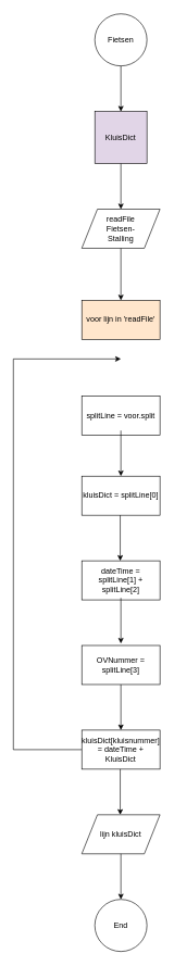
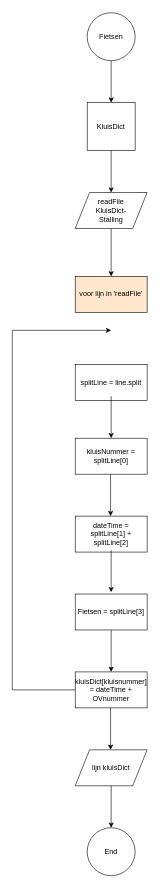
- <mxCell id="4" value="KluisDict" style="whiteSpace=wrap;html=1;aspect=fixed;fillColor=#e1d5e7;" parent="1" vertex="1"><mxGeometry x="145" y="170" width="80" height="80" as="geometry" /></mxCell>
+ <mxCell id="4" value="KluisDict" style="whiteSpace=wrap;html=1;aspect=fixed;" parent="1" vertex="1"><mxGeometry x="145" y="170" width="80" height="80" as="geometry" /></mxCell>
- <mxCell id="5" value="&lt;div&gt;readFile &lt;br&gt;&lt;/div&gt;&lt;div&gt;Fietsen-&lt;/div&gt;&lt;div&gt;Stalling&lt;br&gt;&lt;/div&gt;" style="shape=parallelogram;perimeter=parallelogramPerimeter;whiteSpace=wrap;html=1;" parent="1" vertex="1"><mxGeometry x="125" y="320" width="120" height="60" as="geometry" /></mxCell>
+ <mxCell id="5" value="&lt;div&gt;readFile &lt;br&gt;&lt;/div&gt;&lt;div&gt;KluisDict-&lt;/div&gt;&lt;div&gt;Stalling&lt;br&gt;&lt;/div&gt;" style="shape=parallelogram;perimeter=parallelogramPerimeter;whiteSpace=wrap;html=1;" parent="1" vertex="1"><mxGeometry x="125" y="320" width="120" height="60" as="geometry" /></mxCell>
- <mxCell id="8" value="splitLine = voor.split" style="rounded=0;whiteSpace=wrap;html=1;" parent="1" vertex="1"><mxGeometry x="125" y="607" width="120" height="60" as="geometry" /></mxCell>
+ <mxCell id="8" value="splitLine = line.split" style="rounded=0;whiteSpace=wrap;html=1;" parent="1" vertex="1"><mxGeometry x="125" y="607" width="120" height="60" as="geometry" /></mxCell>
- <mxCell id="10" value="kluisDict = splitLine[0]" style="rounded=0;whiteSpace=wrap;html=1;" parent="1" vertex="1"><mxGeometry x="125" y="730" width="120" height="60" as="geometry" /></mxCell>
+ <mxCell id="10" value="kluisNummer = splitLine[0]" style="rounded=0;whiteSpace=wrap;html=1;" parent="1" vertex="1"><mxGeometry x="125" y="730" width="120" height="60" as="geometry" /></mxCell>
- <mxCell id="14" value="OVNummer = splitLine[3]" style="rounded=0;whiteSpace=wrap;html=1;" parent="1" vertex="1"><mxGeometry x="125" y="990" width="120" height="60" as="geometry" /></mxCell>
+ <mxCell id="14" value="Fietsen = splitLine[3]" style="rounded=0;whiteSpace=wrap;html=1;" parent="1" vertex="1"><mxGeometry x="125" y="990" width="120" height="60" as="geometry" /></mxCell>
- <mxCell id="16" value="kluisDict[kluisnummer] = dateTime + KluisDict" style="rounded=0;whiteSpace=wrap;html=1;" parent="1" vertex="1"><mxGeometry x="125" y="1120" width="120" height="60" as="geometry" /></mxCell>
+ <mxCell id="16" value="kluisDict[kluisnummer] = dateTime + OVnummer" style="rounded=0;whiteSpace=wrap;html=1;" parent="1" vertex="1"><mxGeometry x="125" y="1120" width="120" height="60" as="geometry" /></mxCell>
